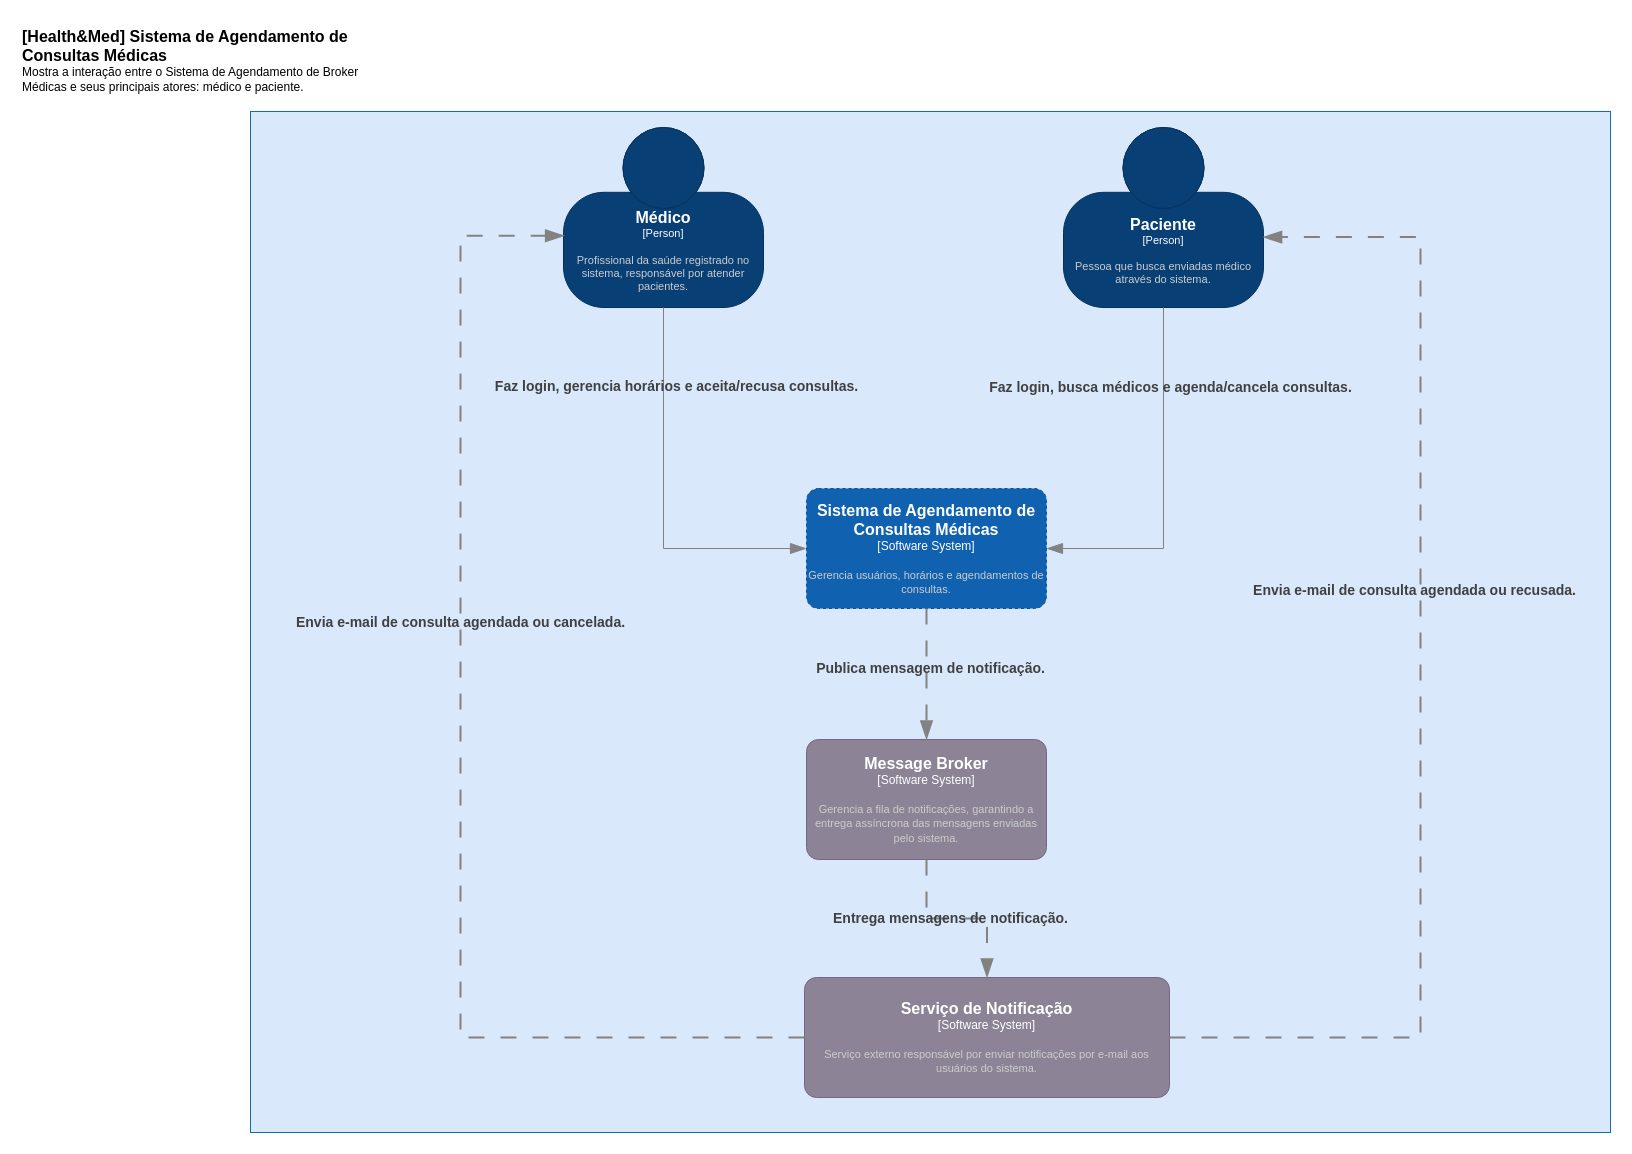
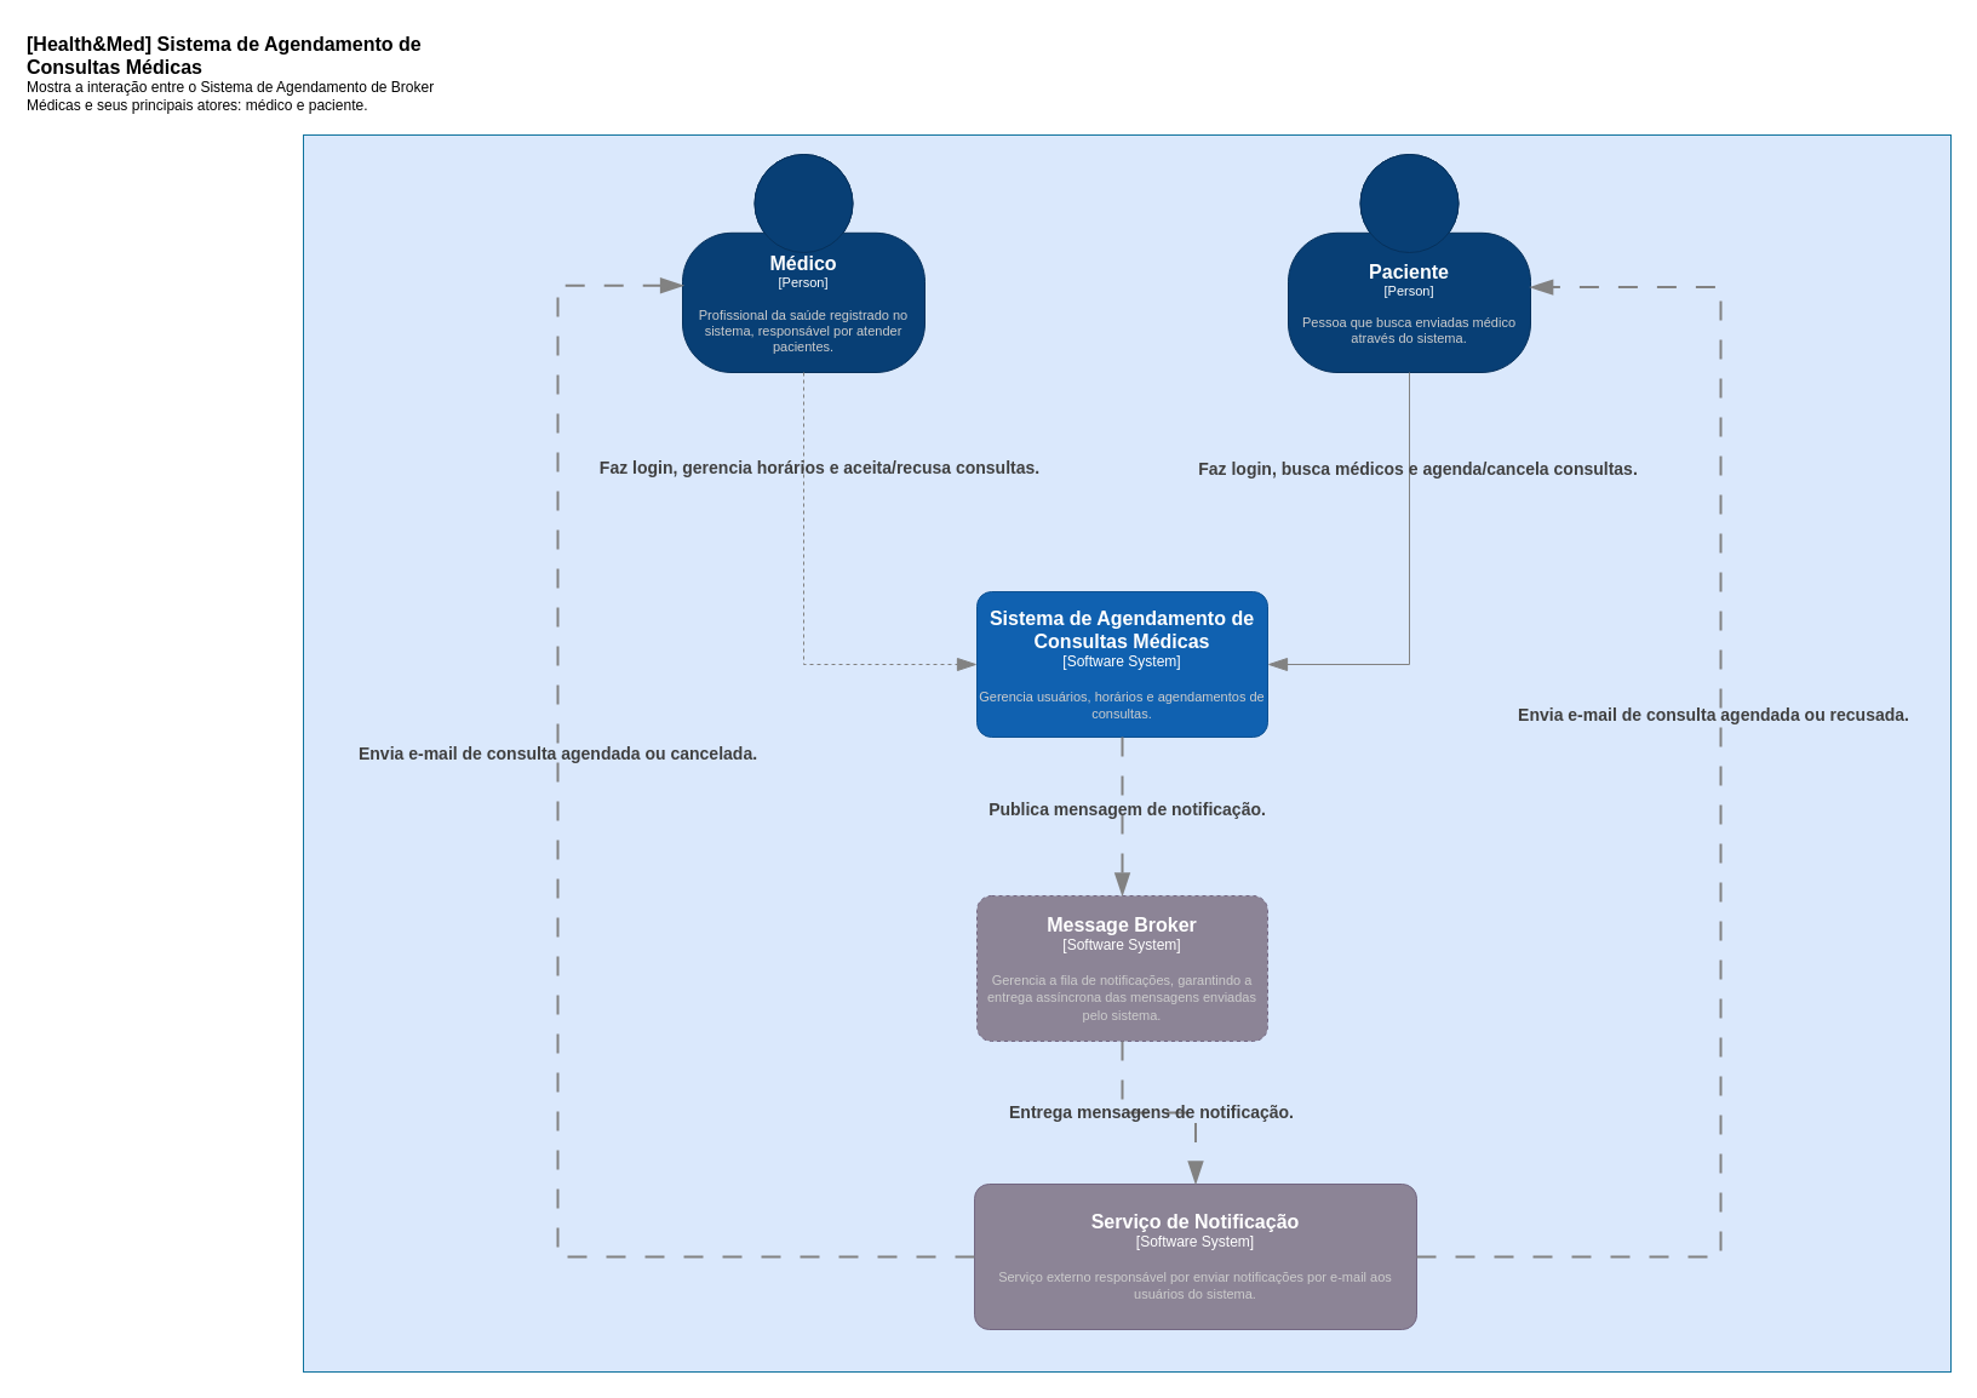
- <mxCell id="7" value="&lt;div style=&quot;text-align: left; font-size: 14px;&quot;&gt;&lt;div style=&quot;text-align: center; font-size: 14px;&quot;&gt;&lt;b style=&quot;font-size: 14px;&quot;&gt;Faz login, gerencia horários e aceita/recusa consultas.&lt;/b&gt;&lt;/div&gt;&lt;/div&gt;" style="endArrow=blockThin;html=1;fontSize=14;fontColor=#404040;strokeWidth=1;endFill=1;strokeColor=#828282;elbow=vertical;metaEdit=1;endSize=14;startSize=14;jumpStyle=arc;jumpSize=16;rounded=0;edgeStyle=orthogonalEdgeStyle;labelBackgroundColor=none;verticalAlign=middle;exitX=0.5;exitY=1;exitDx=0;exitDy=0;exitPerimeter=0;entryX=0;entryY=0.5;entryDx=0;entryDy=0;entryPerimeter=0;" parent="1" source="3" target="5" edge="1"><mxGeometry x="-0.584" y="13" width="240" relative="1" as="geometry"><mxPoint x="753" y="468" as="sourcePoint" /><mxPoint x="896" y="558" as="targetPoint" /><Array as="points"><mxPoint x="663" y="548" /></Array><mxPoint y="-1" as="offset" /></mxGeometry></mxCell>
+ <mxCell id="7" value="&lt;div style=&quot;text-align: left; font-size: 14px;&quot;&gt;&lt;div style=&quot;text-align: center; font-size: 14px;&quot;&gt;&lt;b style=&quot;font-size: 14px;&quot;&gt;Faz login, gerencia horários e aceita/recusa consultas.&lt;/b&gt;&lt;/div&gt;&lt;/div&gt;" style="endArrow=blockThin;html=1;fontSize=14;fontColor=#404040;strokeWidth=1;endFill=1;strokeColor=#828282;elbow=vertical;metaEdit=1;endSize=14;startSize=14;jumpStyle=arc;jumpSize=16;rounded=0;edgeStyle=orthogonalEdgeStyle;labelBackgroundColor=none;verticalAlign=middle;exitX=0.5;exitY=1;exitDx=0;exitDy=0;exitPerimeter=0;entryX=0;entryY=0.5;entryDx=0;entryDy=0;entryPerimeter=0;dashed=1;" parent="1" source="3" target="5" edge="1"><mxGeometry x="-0.584" y="13" width="240" relative="1" as="geometry"><mxPoint x="753" y="468" as="sourcePoint" /><mxPoint x="896" y="558" as="targetPoint" /><Array as="points"><mxPoint x="663" y="548" /></Array><mxPoint y="-1" as="offset" /></mxGeometry></mxCell>
- <mxCell id="5" value="&lt;font style=&quot;font-size: 16px&quot;&gt;&lt;b&gt;Sistema de Agendamento de Consultas Médicas&lt;/b&gt;&lt;/font&gt;&lt;div&gt;[Software System]&lt;/div&gt;&lt;br&gt;&lt;div&gt;&lt;font style=&quot;font-size: 11px&quot;&gt;&lt;font color=&quot;#cccccc&quot;&gt;Gerencia usuários, horários e agendamentos de consultas.&lt;/font&gt;&lt;/div&gt;" style="rounded=1;whiteSpace=wrap;html=1;labelBackgroundColor=none;fillColor=#1061B0;fontColor=#ffffff;align=center;arcSize=10;strokeColor=#0D5091;metaEdit=1;resizable=0;points=[[0.25,0,0],[0.5,0,0],[0.75,0,0],[1,0.25,0],[1,0.5,0],[1,0.75,0],[0.75,1,0],[0.5,1,0],[0.25,1,0],[0,0.75,0],[0,0.5,0],[0,0.25,0]];dashed=1;" parent="1" vertex="1"><mxGeometry x="806" y="488" width="240" height="120" as="geometry" /></mxCell>
+ <mxCell id="5" value="&lt;font style=&quot;font-size: 16px&quot;&gt;&lt;b&gt;Sistema de Agendamento de Consultas Médicas&lt;/b&gt;&lt;/font&gt;&lt;div&gt;[Software System]&lt;/div&gt;&lt;br&gt;&lt;div&gt;&lt;font style=&quot;font-size: 11px&quot;&gt;&lt;font color=&quot;#cccccc&quot;&gt;Gerencia usuários, horários e agendamentos de consultas.&lt;/font&gt;&lt;/div&gt;" style="rounded=1;whiteSpace=wrap;html=1;labelBackgroundColor=none;fillColor=#1061B0;fontColor=#ffffff;align=center;arcSize=10;strokeColor=#0D5091;metaEdit=1;resizable=0;points=[[0.25,0,0],[0.5,0,0],[0.75,0,0],[1,0.25,0],[1,0.5,0],[1,0.75,0],[0.75,1,0],[0.5,1,0],[0.25,1,0],[0,0.75,0],[0,0.5,0],[0,0.25,0]];" parent="1" vertex="1"><mxGeometry x="806" y="488" width="240" height="120" as="geometry" /></mxCell>
- <mxCell id="12" value="&lt;font style=&quot;font-size: 16px&quot;&gt;&lt;b&gt;Message Broker&lt;/b&gt;&lt;/font&gt;&lt;div&gt;[Software System]&lt;/div&gt;&lt;br&gt;&lt;div&gt;&lt;font style=&quot;font-size: 11px&quot;&gt;&lt;font color=&quot;#cccccc&quot;&gt;Gerencia a fila de notificações, garantindo a entrega assíncrona das mensagens enviadas pelo sistema.&lt;/font&gt;&lt;/div&gt;" style="rounded=1;whiteSpace=wrap;html=1;labelBackgroundColor=none;fillColor=#8C8496;fontColor=#ffffff;align=center;arcSize=10;strokeColor=#736782;metaEdit=1;resizable=0;points=[[0.25,0,0],[0.5,0,0],[0.75,0,0],[1,0.25,0],[1,0.5,0],[1,0.75,0],[0.75,1,0],[0.5,1,0],[0.25,1,0],[0,0.75,0],[0,0.5,0],[0,0.25,0]];fontSize=12;" parent="1" vertex="1"><mxGeometry x="806" y="739" width="240" height="120" as="geometry" /></mxCell>
+ <mxCell id="12" value="&lt;font style=&quot;font-size: 16px&quot;&gt;&lt;b&gt;Message Broker&lt;/b&gt;&lt;/font&gt;&lt;div&gt;[Software System]&lt;/div&gt;&lt;br&gt;&lt;div&gt;&lt;font style=&quot;font-size: 11px&quot;&gt;&lt;font color=&quot;#cccccc&quot;&gt;Gerencia a fila de notificações, garantindo a entrega assíncrona das mensagens enviadas pelo sistema.&lt;/font&gt;&lt;/div&gt;" style="rounded=1;whiteSpace=wrap;html=1;labelBackgroundColor=none;fillColor=#8C8496;fontColor=#ffffff;align=center;arcSize=10;strokeColor=#736782;metaEdit=1;resizable=0;points=[[0.25,0,0],[0.5,0,0],[0.75,0,0],[1,0.25,0],[1,0.5,0],[1,0.75,0],[0.75,1,0],[0.5,1,0],[0.25,1,0],[0,0.75,0],[0,0.5,0],[0,0.25,0]];fontSize=12;dashed=1;" parent="1" vertex="1"><mxGeometry x="806" y="739" width="240" height="120" as="geometry" /></mxCell>
